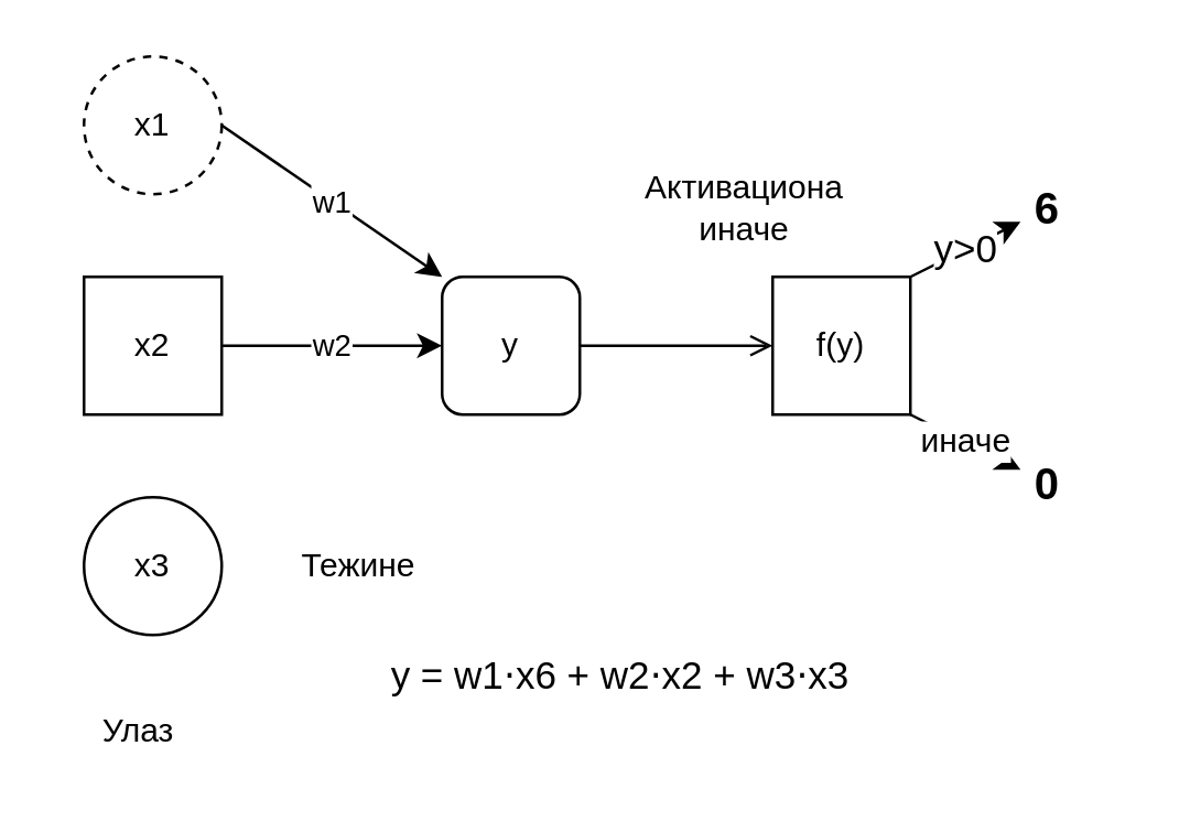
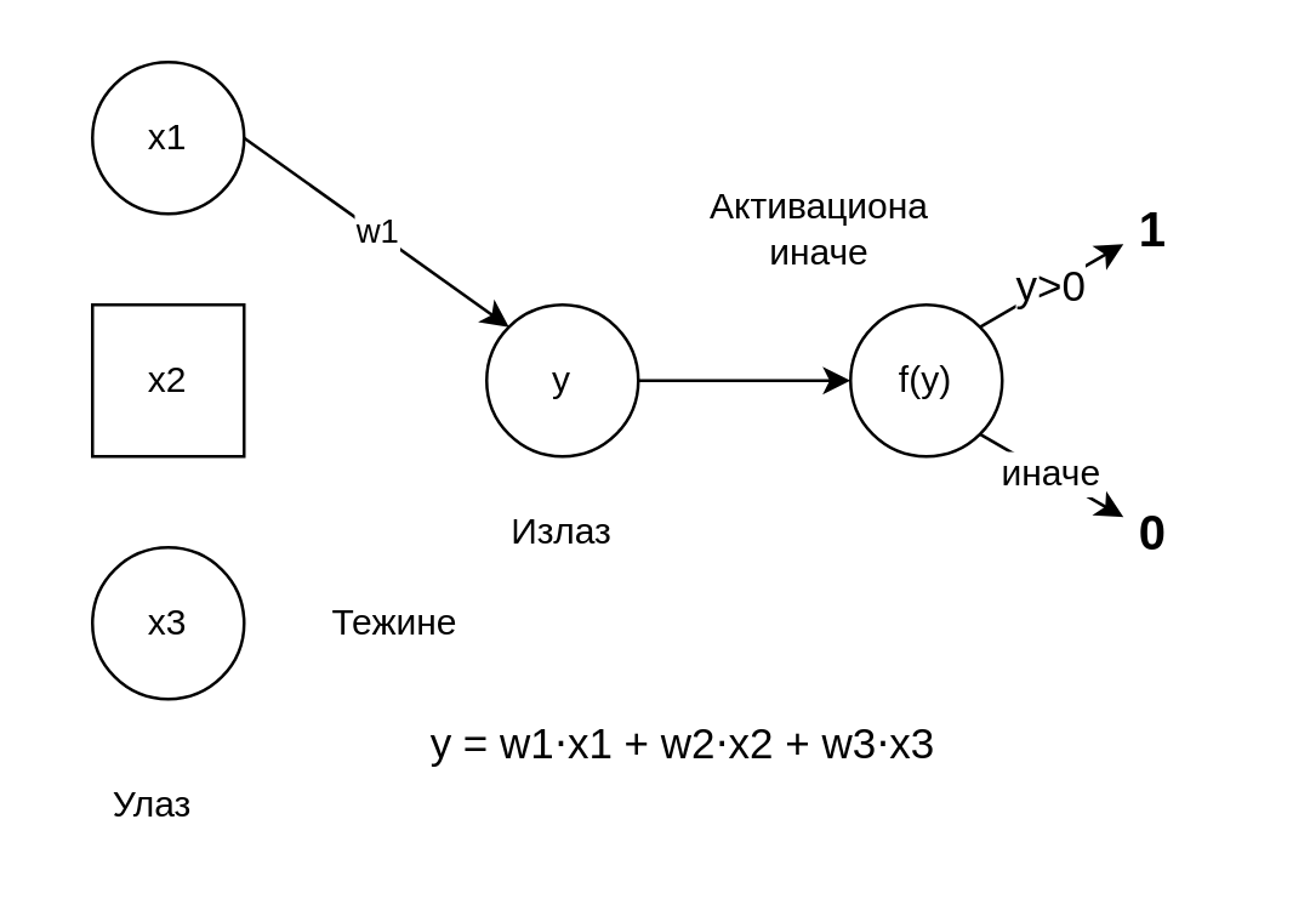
- <mxCell id="2" value="x1" style="ellipse;whiteSpace=wrap;html=1;aspect=fixed;dashed=1;" vertex="1" parent="1"><mxGeometry x="30" y="20" width="50" height="50" as="geometry" /></mxCell>
+ <mxCell id="2" value="x1" style="ellipse;whiteSpace=wrap;html=1;aspect=fixed;" vertex="1" parent="1"><mxGeometry x="30" y="20" width="50" height="50" as="geometry" /></mxCell>
- <mxCell id="17" value="6" style="text;html=1;strokeColor=none;fillColor=none;align=center;verticalAlign=middle;whiteSpace=wrap;rounded=0;fontSize=16;fontStyle=1" vertex="1" parent="1"><mxGeometry x="350" y="60" width="60" height="30" as="geometry" /></mxCell>
+ <mxCell id="17" value="1" style="text;html=1;strokeColor=none;fillColor=none;align=center;verticalAlign=middle;whiteSpace=wrap;rounded=0;fontSize=16;fontStyle=1" vertex="1" parent="1"><mxGeometry x="350" y="60" width="60" height="30" as="geometry" /></mxCell>
- <mxCell id="3" value="w2" style="edgeStyle=orthogonalEdgeStyle;rounded=0;orthogonalLoop=1;jettySize=auto;html=1;exitX=1;exitY=0.5;exitDx=0;exitDy=0;entryX=0;entryY=0.5;entryDx=0;entryDy=0;" edge="1" parent="1" source="4" target="7"><mxGeometry relative="1" as="geometry" /></mxCell>
- <mxCell id="7" value="y" style="whiteSpace=wrap;html=1;aspect=fixed;rounded=1;" vertex="1" parent="1"><mxGeometry x="160" y="100" width="50" height="50" as="geometry" /></mxCell>
+ <mxCell id="7" value="y" style="ellipse;whiteSpace=wrap;html=1;aspect=fixed;" vertex="1" parent="1"><mxGeometry x="160" y="100" width="50" height="50" as="geometry" /></mxCell>
- <mxCell id="6" value="" style="edgeStyle=orthogonalEdgeStyle;rounded=0;orthogonalLoop=1;jettySize=auto;html=1;endArrow=open;" edge="1" parent="1" source="7" target="13"><mxGeometry relative="1" as="geometry" /></mxCell>
+ <mxCell id="6" value="" style="edgeStyle=orthogonalEdgeStyle;rounded=0;orthogonalLoop=1;jettySize=auto;html=1;" edge="1" parent="1" source="7" target="13"><mxGeometry relative="1" as="geometry" /></mxCell>
- <mxCell id="13" value="f(y)" style="whiteSpace=wrap;html=1;aspect=fixed;rounded=0;" vertex="1" parent="1"><mxGeometry x="280" y="100" width="50" height="50" as="geometry" /></mxCell>
+ <mxCell id="13" value="f(y)" style="ellipse;whiteSpace=wrap;html=1;aspect=fixed;" vertex="1" parent="1"><mxGeometry x="280" y="100" width="50" height="50" as="geometry" /></mxCell>
+ <mxCell id="12" value="Излаз" style="text;html=1;strokeColor=none;fillColor=none;align=center;verticalAlign=middle;whiteSpace=wrap;rounded=0;" vertex="1" parent="1"><mxGeometry x="155" y="160" width="60" height="30" as="geometry" /></mxCell>
- <mxCell id="9" value="y = w1⋅x6 + w2⋅x2 + w3⋅x3" style="text;html=1;strokeColor=none;fillColor=none;align=center;verticalAlign=middle;whiteSpace=wrap;rounded=0;fontSize=14;" vertex="1" parent="1"><mxGeometry x="115" y="230" width="220" height="30" as="geometry" /></mxCell>
+ <mxCell id="9" value="y = w1⋅x1 + w2⋅x2 + w3⋅x3" style="text;html=1;strokeColor=none;fillColor=none;align=center;verticalAlign=middle;whiteSpace=wrap;rounded=0;fontSize=14;" vertex="1" parent="1"><mxGeometry x="115" y="230" width="220" height="30" as="geometry" /></mxCell>
